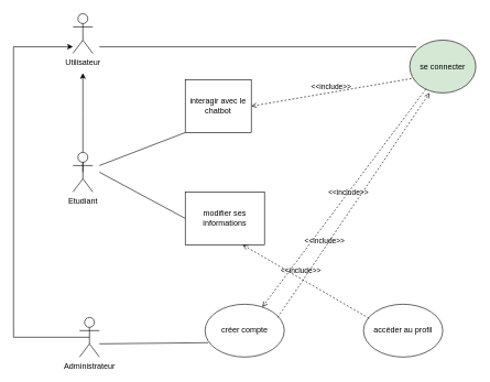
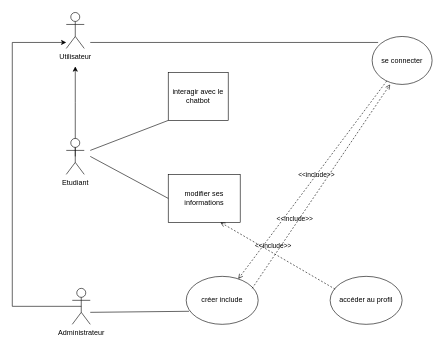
- <mxCell id="5" value="se connecter" style="ellipse;whiteSpace=wrap;html=1;fillColor=#d5e8d4;" vertex="1" parent="1"><mxGeometry x="620" y="60" width="100" height="80" as="geometry" /></mxCell>
+ <mxCell id="5" value="se connecter" style="ellipse;whiteSpace=wrap;html=1;" vertex="1" parent="1"><mxGeometry x="620" y="60" width="100" height="80" as="geometry" /></mxCell>
- <mxCell id="16" value="&amp;lt;&amp;lt;include&amp;gt;&amp;gt;" style="html=1;verticalAlign=bottom;labelBackgroundColor=none;endArrow=open;endFill=0;dashed=1;rounded=0;entryX=1;entryY=0.5;entryDx=0;entryDy=0;exitX=0.026;exitY=0.728;exitDx=0;exitDy=0;exitPerimeter=0;" edge="1" parent="1" source="5" target="9"><mxGeometry width="160" relative="1" as="geometry"><mxPoint x="600" y="120" as="sourcePoint" /><mxPoint x="615" y="60" as="targetPoint" /></mxGeometry></mxCell>
- <mxCell id="6" value="créer compte" style="ellipse;whiteSpace=wrap;html=1;" vertex="1" parent="1"><mxGeometry x="310" y="460" width="120" height="80" as="geometry" /></mxCell>
+ <mxCell id="6" value="créer include" style="ellipse;whiteSpace=wrap;html=1;" vertex="1" parent="1"><mxGeometry x="310" y="460" width="120" height="80" as="geometry" /></mxCell>
